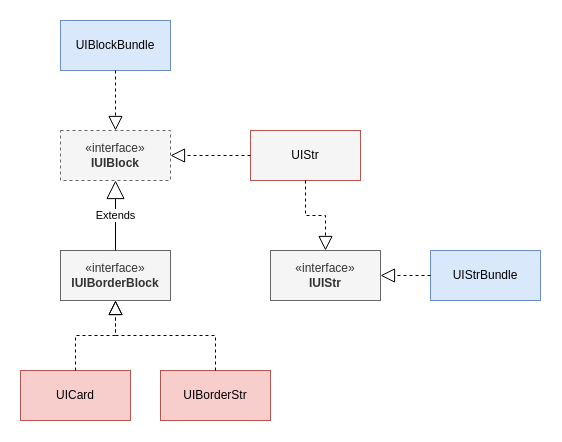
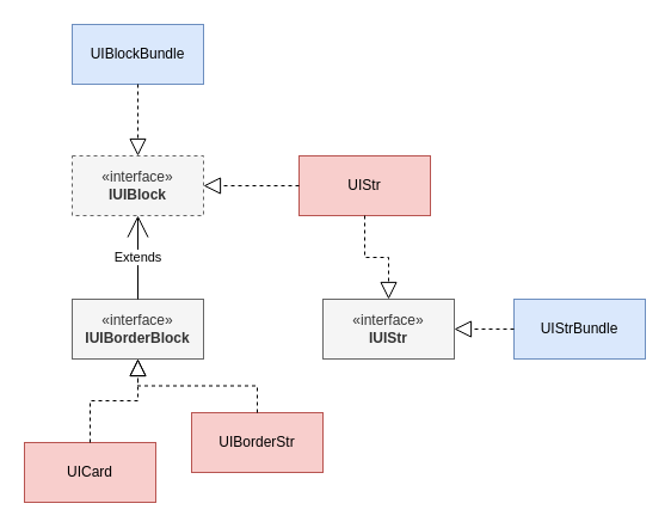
- <mxCell id="6" value="UIStr" style="html=1;whiteSpace=wrap;fillColor=#f5f5f5;strokeColor=#b85450;" vertex="1" parent="1"><mxGeometry x="250" y="130" width="110" height="50" as="geometry" /></mxCell>
+ <mxCell id="6" value="UIStr" style="html=1;whiteSpace=wrap;fillColor=#f8cecc;strokeColor=#b85450;" vertex="1" parent="1"><mxGeometry x="250" y="130" width="110" height="50" as="geometry" /></mxCell>
- <mxCell id="5" value="Extends" style="endArrow=block;endSize=16;endFill=0;html=1;rounded=0;exitX=0.5;exitY=0;exitDx=0;exitDy=0;entryX=0.5;entryY=1;entryDx=0;entryDy=0;" edge="1" parent="1" source="3" target="2"><mxGeometry width="160" relative="1" as="geometry"><mxPoint x="240" y="480" as="sourcePoint" /><mxPoint x="400" y="480" as="targetPoint" /></mxGeometry></mxCell>
+ <mxCell id="5" value="Extends" style="endArrow=open;endSize=16;endFill=0;html=1;rounded=0;exitX=0.5;exitY=0;exitDx=0;exitDy=0;entryX=0.5;entryY=1;entryDx=0;entryDy=0;" edge="1" parent="1" source="3" target="2"><mxGeometry width="160" relative="1" as="geometry"><mxPoint x="240" y="480" as="sourcePoint" /><mxPoint x="400" y="480" as="targetPoint" /></mxGeometry></mxCell>
- <mxCell id="8" value="UIBorderStr" style="html=1;whiteSpace=wrap;fillColor=#f8cecc;strokeColor=#b85450;" vertex="1" parent="1"><mxGeometry x="160" y="370" width="110" height="50" as="geometry" /></mxCell>
+ <mxCell id="8" value="UIBorderStr" style="html=1;whiteSpace=wrap;fillColor=#f8cecc;strokeColor=#b85450;" vertex="1" parent="1"><mxGeometry x="160" y="345" width="110" height="50" as="geometry" /></mxCell>
